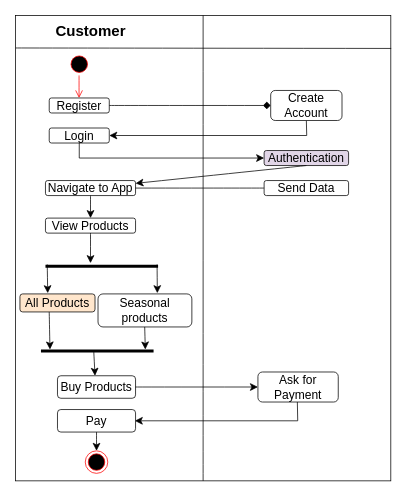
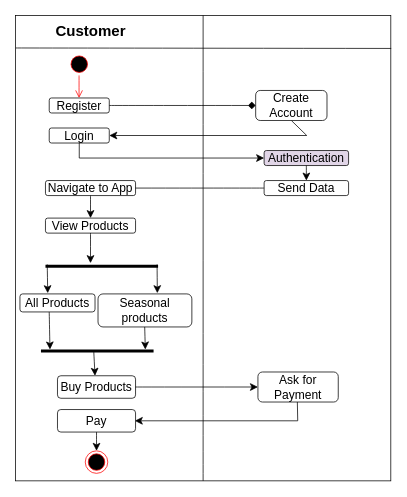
- <mxCell id="11" value="Create Account" style="rounded=1;whiteSpace=wrap;html=1;fontSize=16;" vertex="1" parent="1"><mxGeometry x="360" y="120" width="95" height="40" as="geometry" /></mxCell>
+ <mxCell id="11" value="Create Account" style="rounded=1;whiteSpace=wrap;html=1;fontSize=16;" vertex="1" parent="1"><mxGeometry x="340" y="120" width="95" height="40" as="geometry" /></mxCell>
- <mxCell id="16" value="" style="endArrow=classic;html=1;rounded=0;fontSize=12;startSize=8;endSize=8;curved=1;exitX=0.5;exitY=1;exitDx=0;exitDy=0;" edge="1" parent="1" source="13" target="17"><mxGeometry width="50" height="50" relative="1" as="geometry"><mxPoint x="390" y="320" as="sourcePoint" /><mxPoint x="440" y="270" as="targetPoint" /></mxGeometry></mxCell>
+ <mxCell id="16" value="" style="endArrow=classic;html=1;rounded=0;fontSize=12;startSize=8;endSize=8;curved=1;exitX=0.5;exitY=1;exitDx=0;exitDy=0;entryX=0.5;entryY=0;entryDx=0;entryDy=0;" edge="1" parent="1" source="13" target="15"><mxGeometry width="50" height="50" relative="1" as="geometry"><mxPoint x="390" y="320" as="sourcePoint" /><mxPoint x="440" y="270" as="targetPoint" /></mxGeometry></mxCell>
- <mxCell id="21" value="All Products" style="rounded=1;whiteSpace=wrap;html=1;fontSize=16;fillColor=#ffe6cc;" vertex="1" parent="1"><mxGeometry x="26" y="391" width="100" height="24" as="geometry" /></mxCell>
+ <mxCell id="21" value="All Products" style="rounded=1;whiteSpace=wrap;html=1;fontSize=16;" vertex="1" parent="1"><mxGeometry x="26" y="391" width="100" height="24" as="geometry" /></mxCell>
